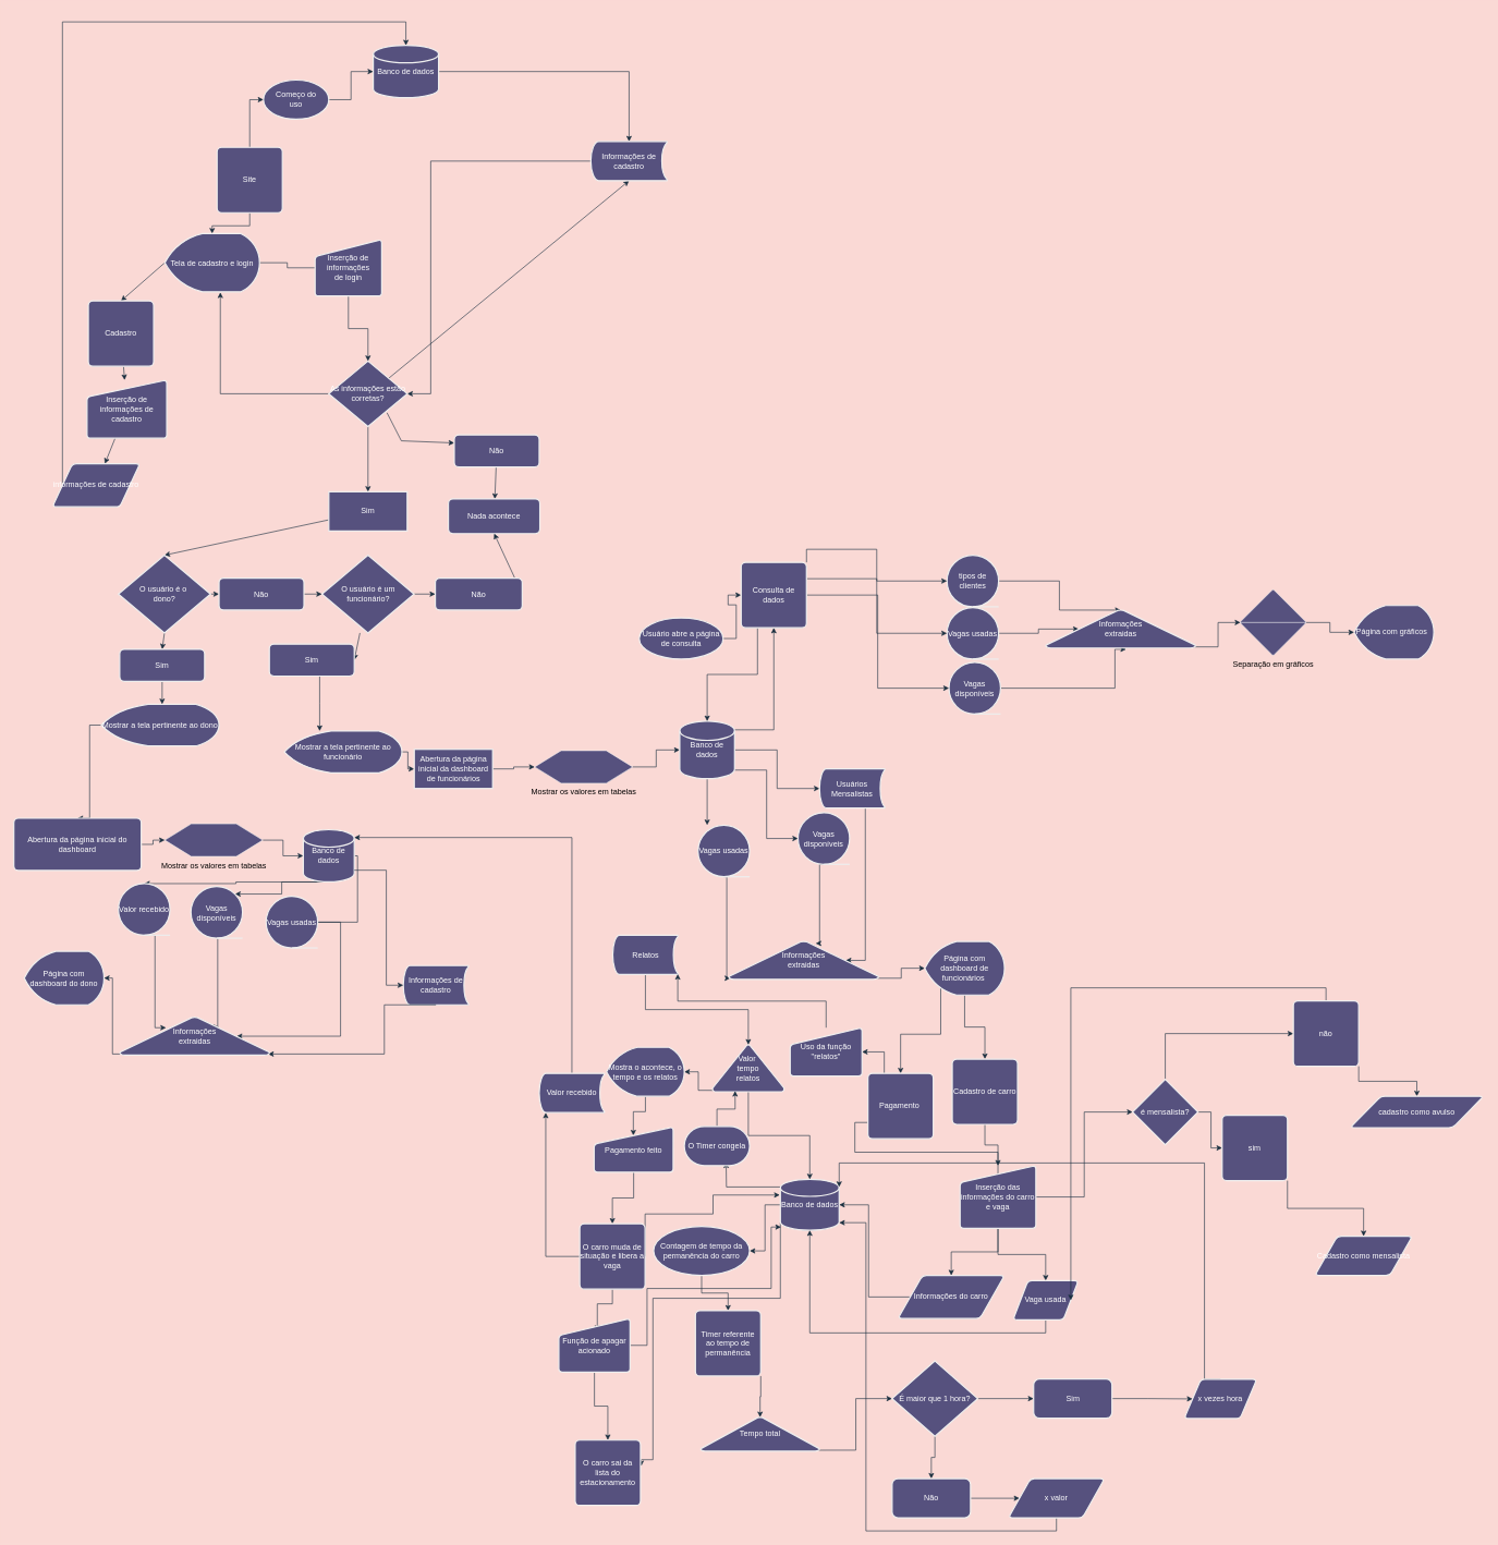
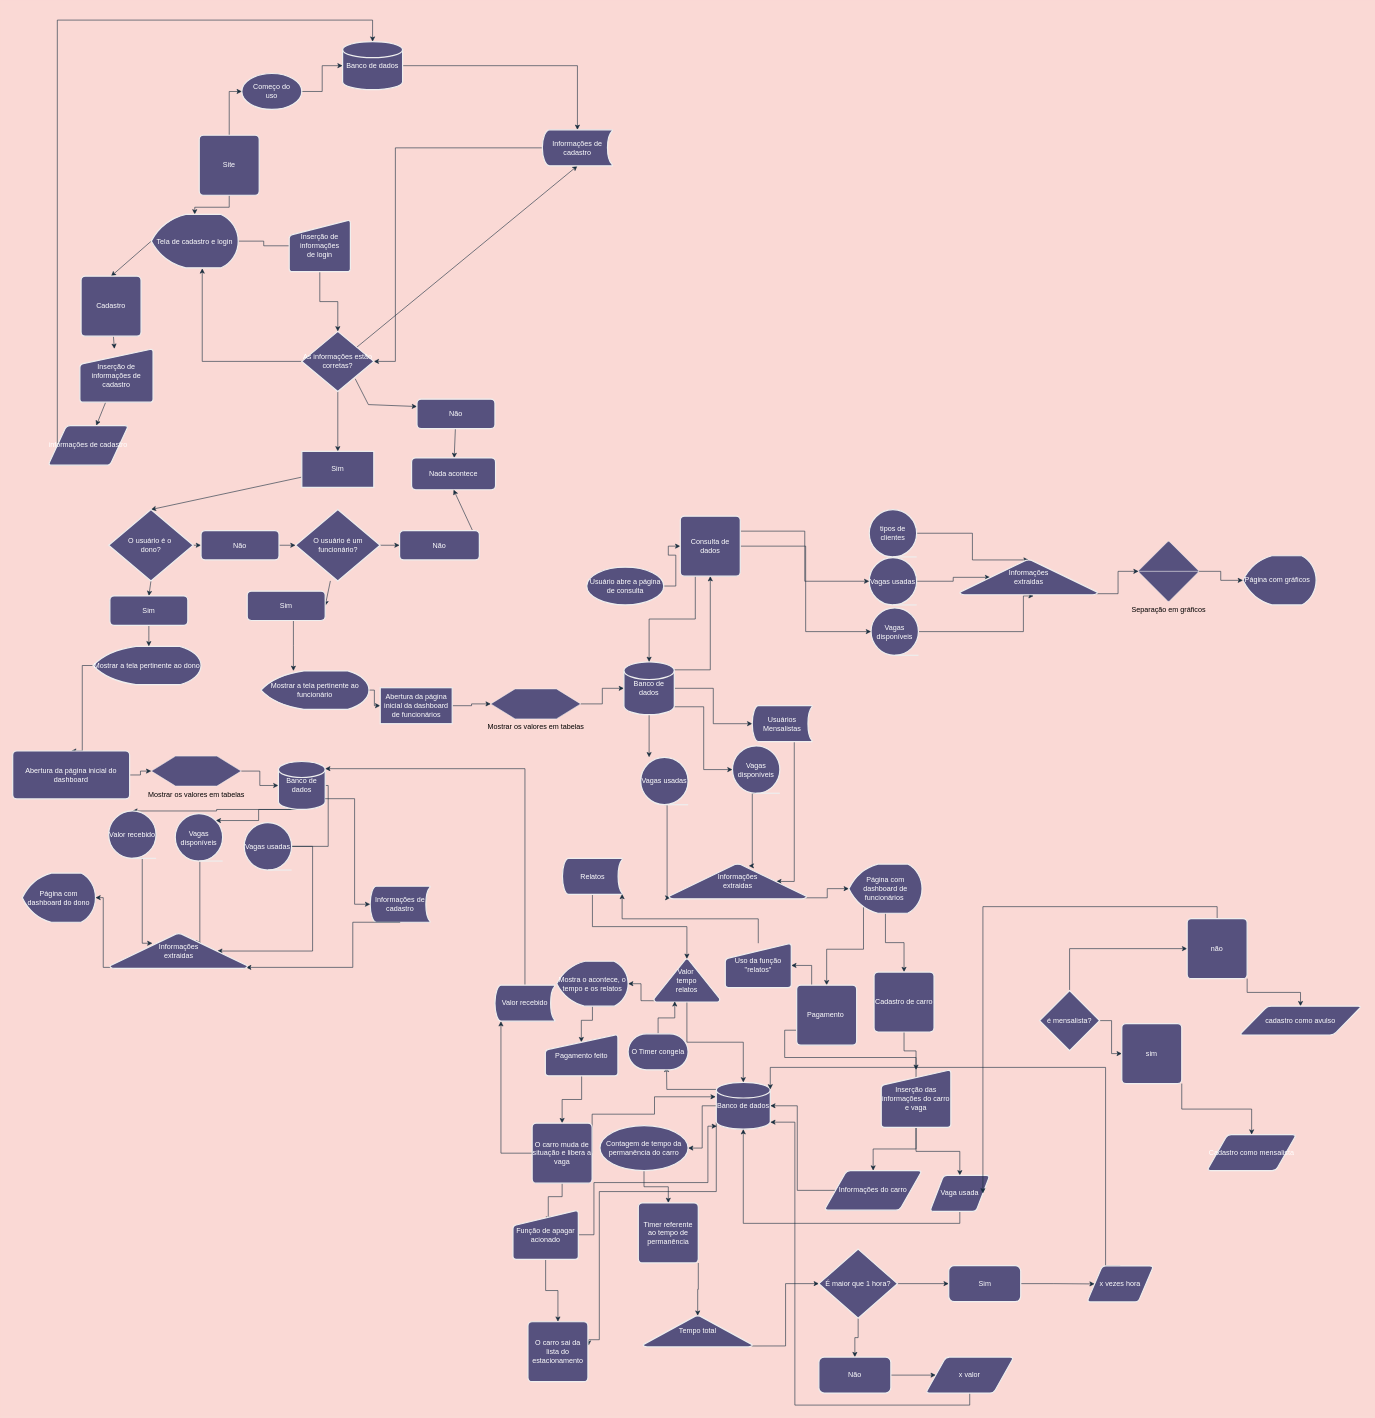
- <mxCell id="163" style="edgeStyle=orthogonalEdgeStyle;rounded=0;orthogonalLoop=1;jettySize=auto;html=1;exitX=1;exitY=0;exitDx=0;exitDy=0;entryX=0;entryY=0.5;entryDx=0;entryDy=0;entryPerimeter=0;strokeColor=#182E3E;labelBackgroundColor=#FAD9D5;" parent="1" source="164" target="96" edge="1"><mxGeometry relative="1" as="geometry" /></mxCell>
- <mxCell id="105" style="edgeStyle=orthogonalEdgeStyle;rounded=0;orthogonalLoop=1;jettySize=auto;html=1;exitX=1;exitY=0.5;exitDx=0;exitDy=0;entryX=0;entryY=0.5;entryDx=0;entryDy=0;entryPerimeter=0;labelBackgroundColor=#FAD9D5;strokeColor=#182E3E;" edge="1" parent="1" source="106" target="169"><mxGeometry relative="1" as="geometry" /></mxCell>
- <mxCell id="120" value="Tempo total" style="strokeWidth=2;html=1;shape=mxgraph.flowchart.extract_or_measurement;whiteSpace=wrap;strokeColor=#EEEEEE;fontColor=#FFFFFF;fillColor=#56517E;" parent="1" vertex="1"><mxGeometry x="1071" y="2168" width="182" height="52" as="geometry" /></mxCell>
+ <mxCell id="120" value="Tempo total" style="strokeWidth=2;html=1;shape=mxgraph.flowchart.extract_or_measurement;whiteSpace=wrap;strokeColor=#EEEEEE;fontColor=#FFFFFF;fillColor=#56517E;" parent="1" vertex="1"><mxGeometry x="1071" y="2193" width="182" height="52" as="geometry" /></mxCell>
